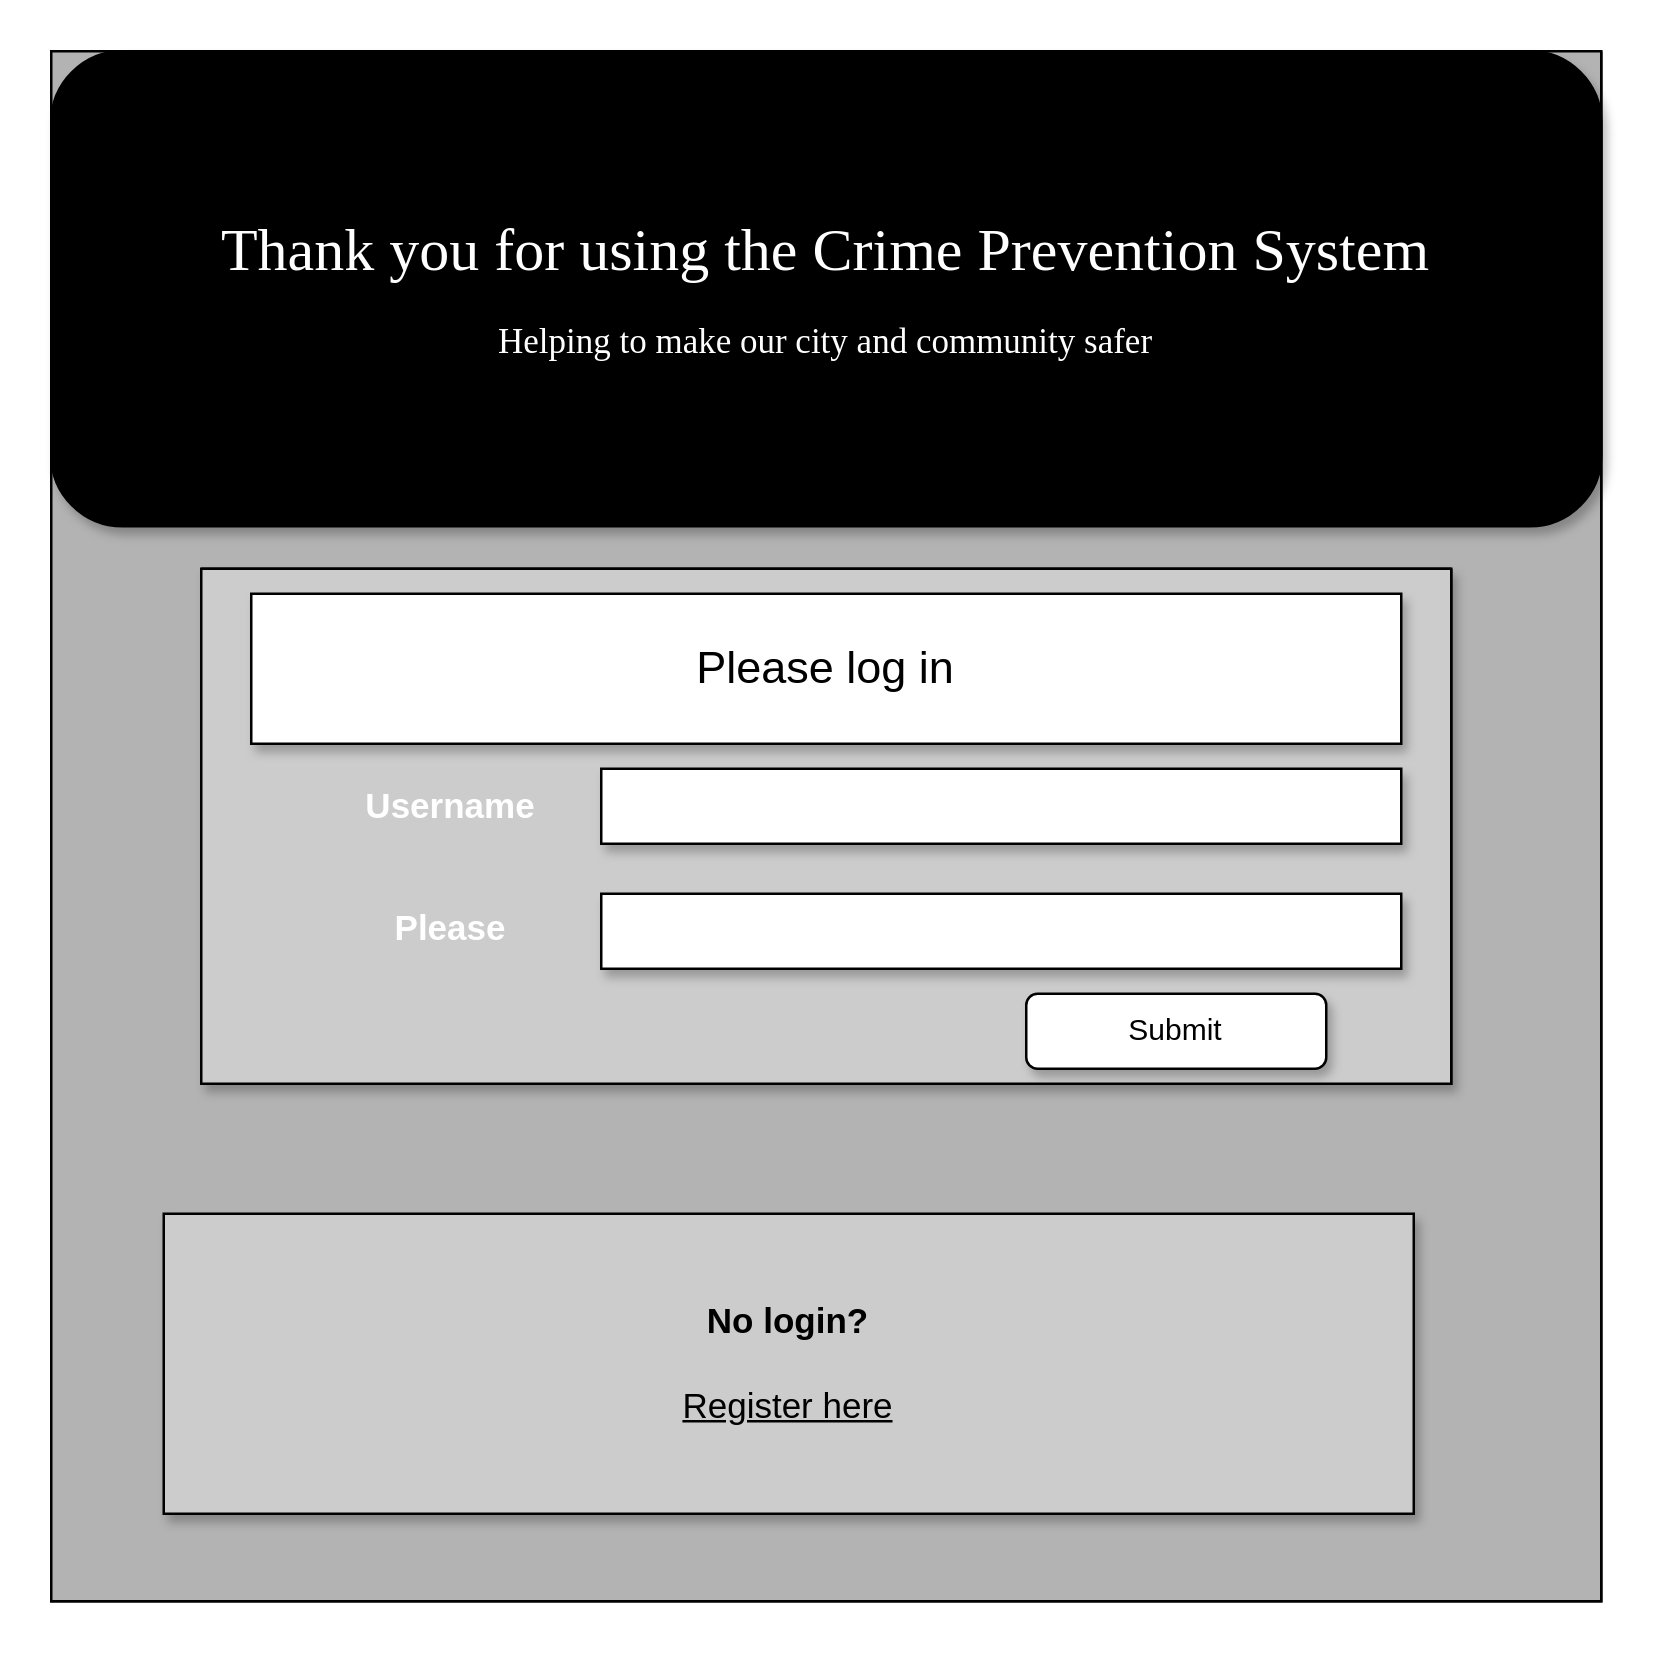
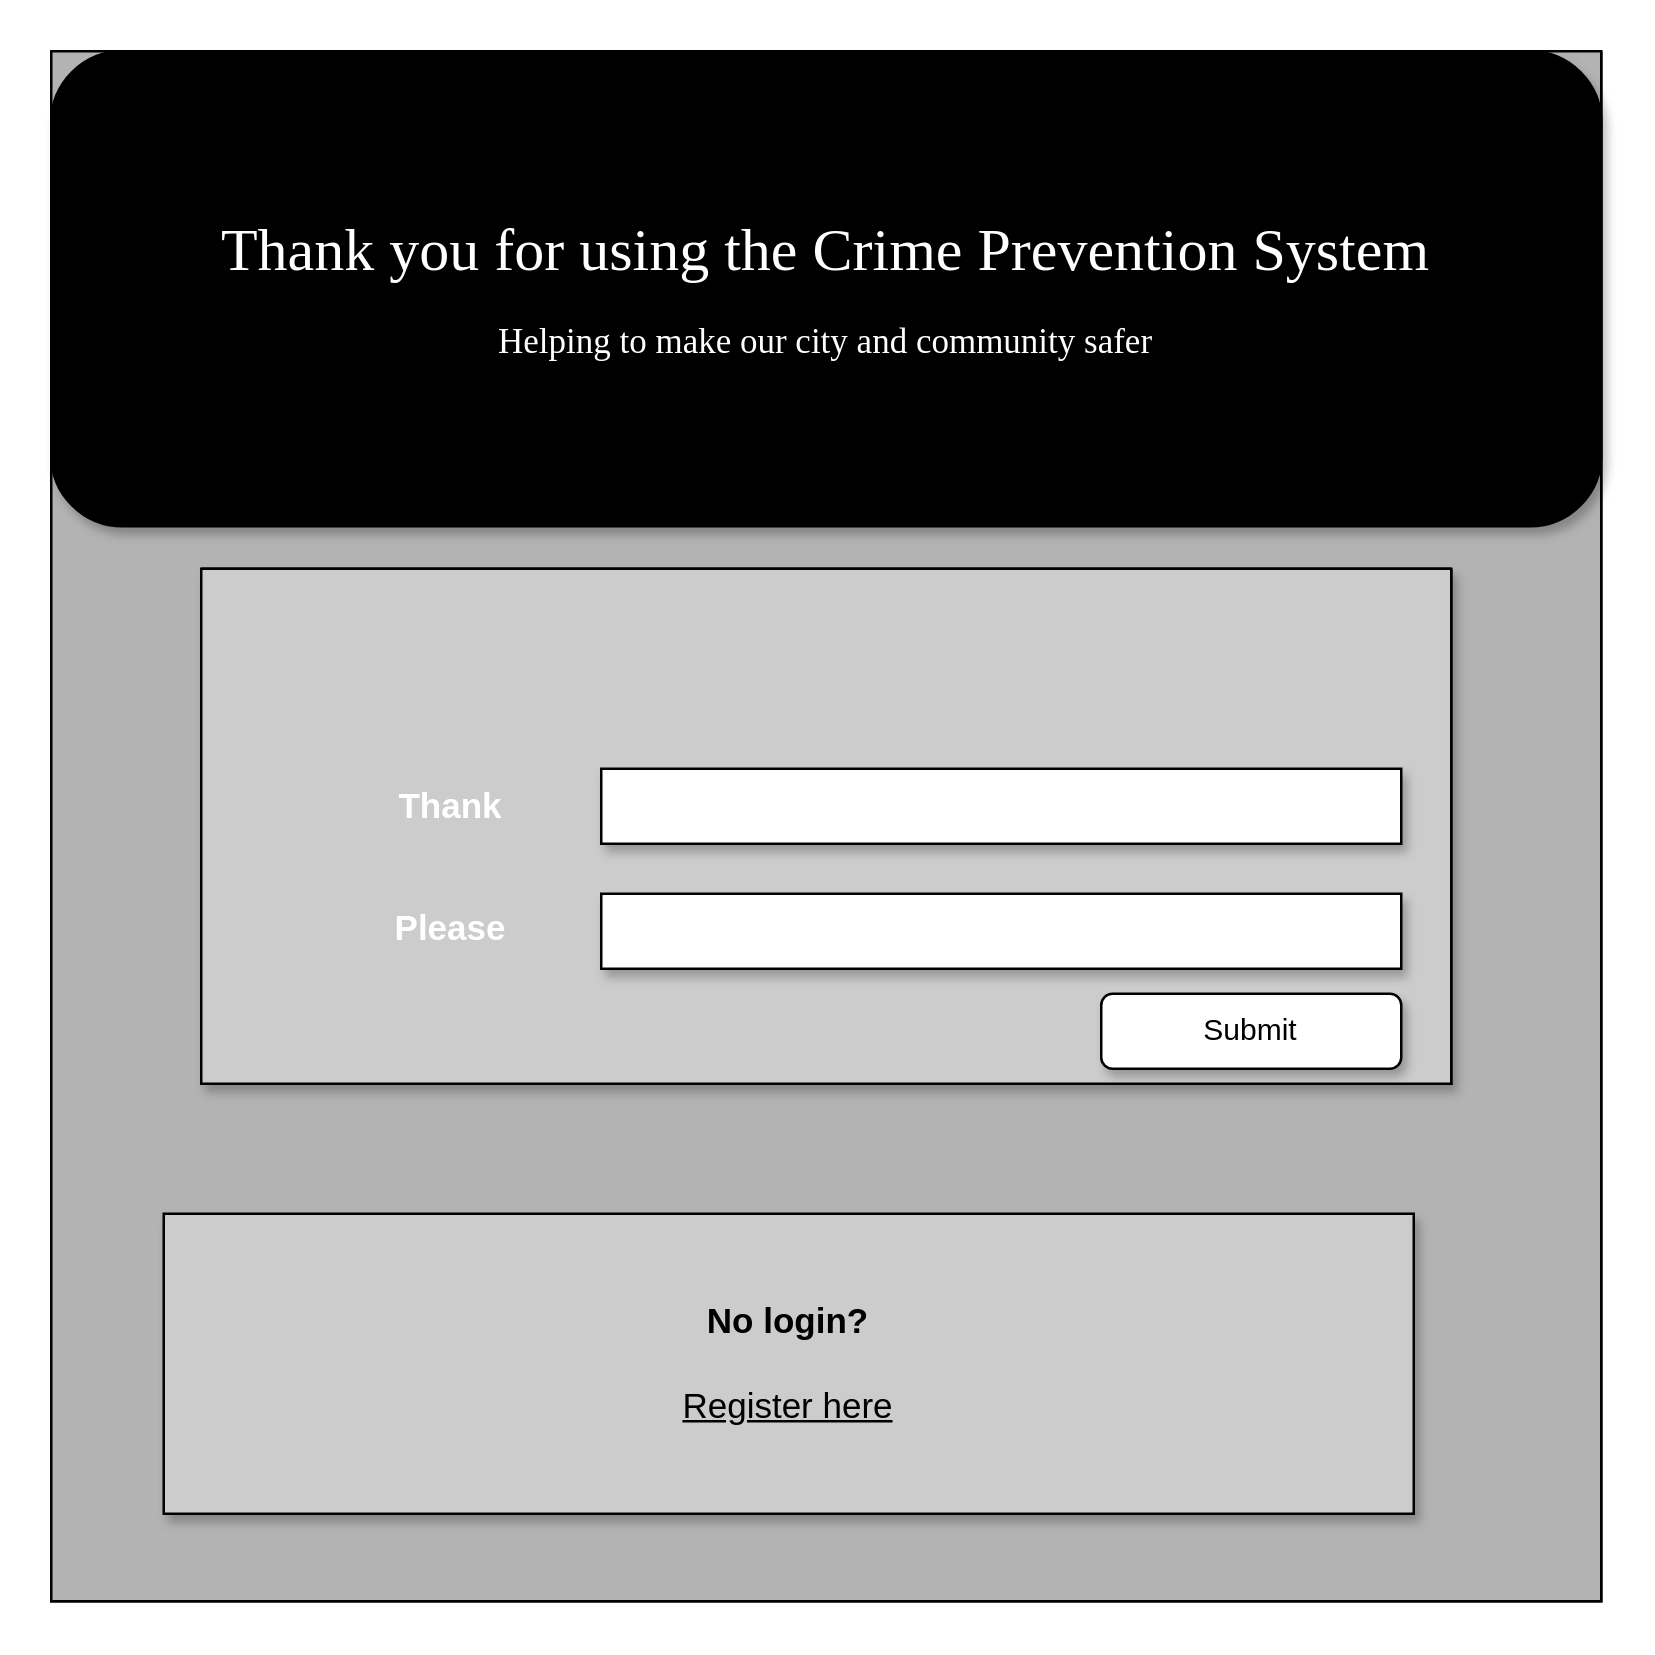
- <mxCell id="7" value="&lt;font style=&quot;font-size: 18px&quot;&gt;Please log in&lt;/font&gt;" style="rounded=0;whiteSpace=wrap;html=1;fillColor=#FFFFFF;shadow=1;" vertex="1" parent="2"><mxGeometry x="80" y="217" width="460" height="60" as="geometry" /></mxCell>
- <mxCell id="10" value="&lt;font style=&quot;font-size: 14px&quot; color=&quot;#ffffff&quot;&gt;&lt;b&gt;Username&lt;/b&gt;&lt;/font&gt;" style="text;html=1;strokeColor=none;fillColor=none;align=center;verticalAlign=middle;whiteSpace=wrap;rounded=0;shadow=1;" vertex="1" parent="2"><mxGeometry x="120" y="292" width="80" height="20" as="geometry" /></mxCell>
+ <mxCell id="10" value="&lt;font style=&quot;font-size: 14px&quot; color=&quot;#ffffff&quot;&gt;&lt;b&gt;Thank&lt;/b&gt;&lt;/font&gt;" style="text;html=1;strokeColor=none;fillColor=none;align=center;verticalAlign=middle;whiteSpace=wrap;rounded=0;shadow=1;" vertex="1" parent="2"><mxGeometry x="120" y="292" width="80" height="20" as="geometry" /></mxCell>
- <mxCell id="12" value="Submit" style="rounded=1;whiteSpace=wrap;html=1;shadow=1;fillColor=#FFFFFF;" vertex="1" parent="2"><mxGeometry x="390" y="377" width="120" height="30" as="geometry" /></mxCell>
+ <mxCell id="12" value="Submit" style="rounded=1;whiteSpace=wrap;html=1;shadow=1;fillColor=#FFFFFF;" vertex="1" parent="2"><mxGeometry x="420" y="377" width="120" height="30" as="geometry" /></mxCell>
